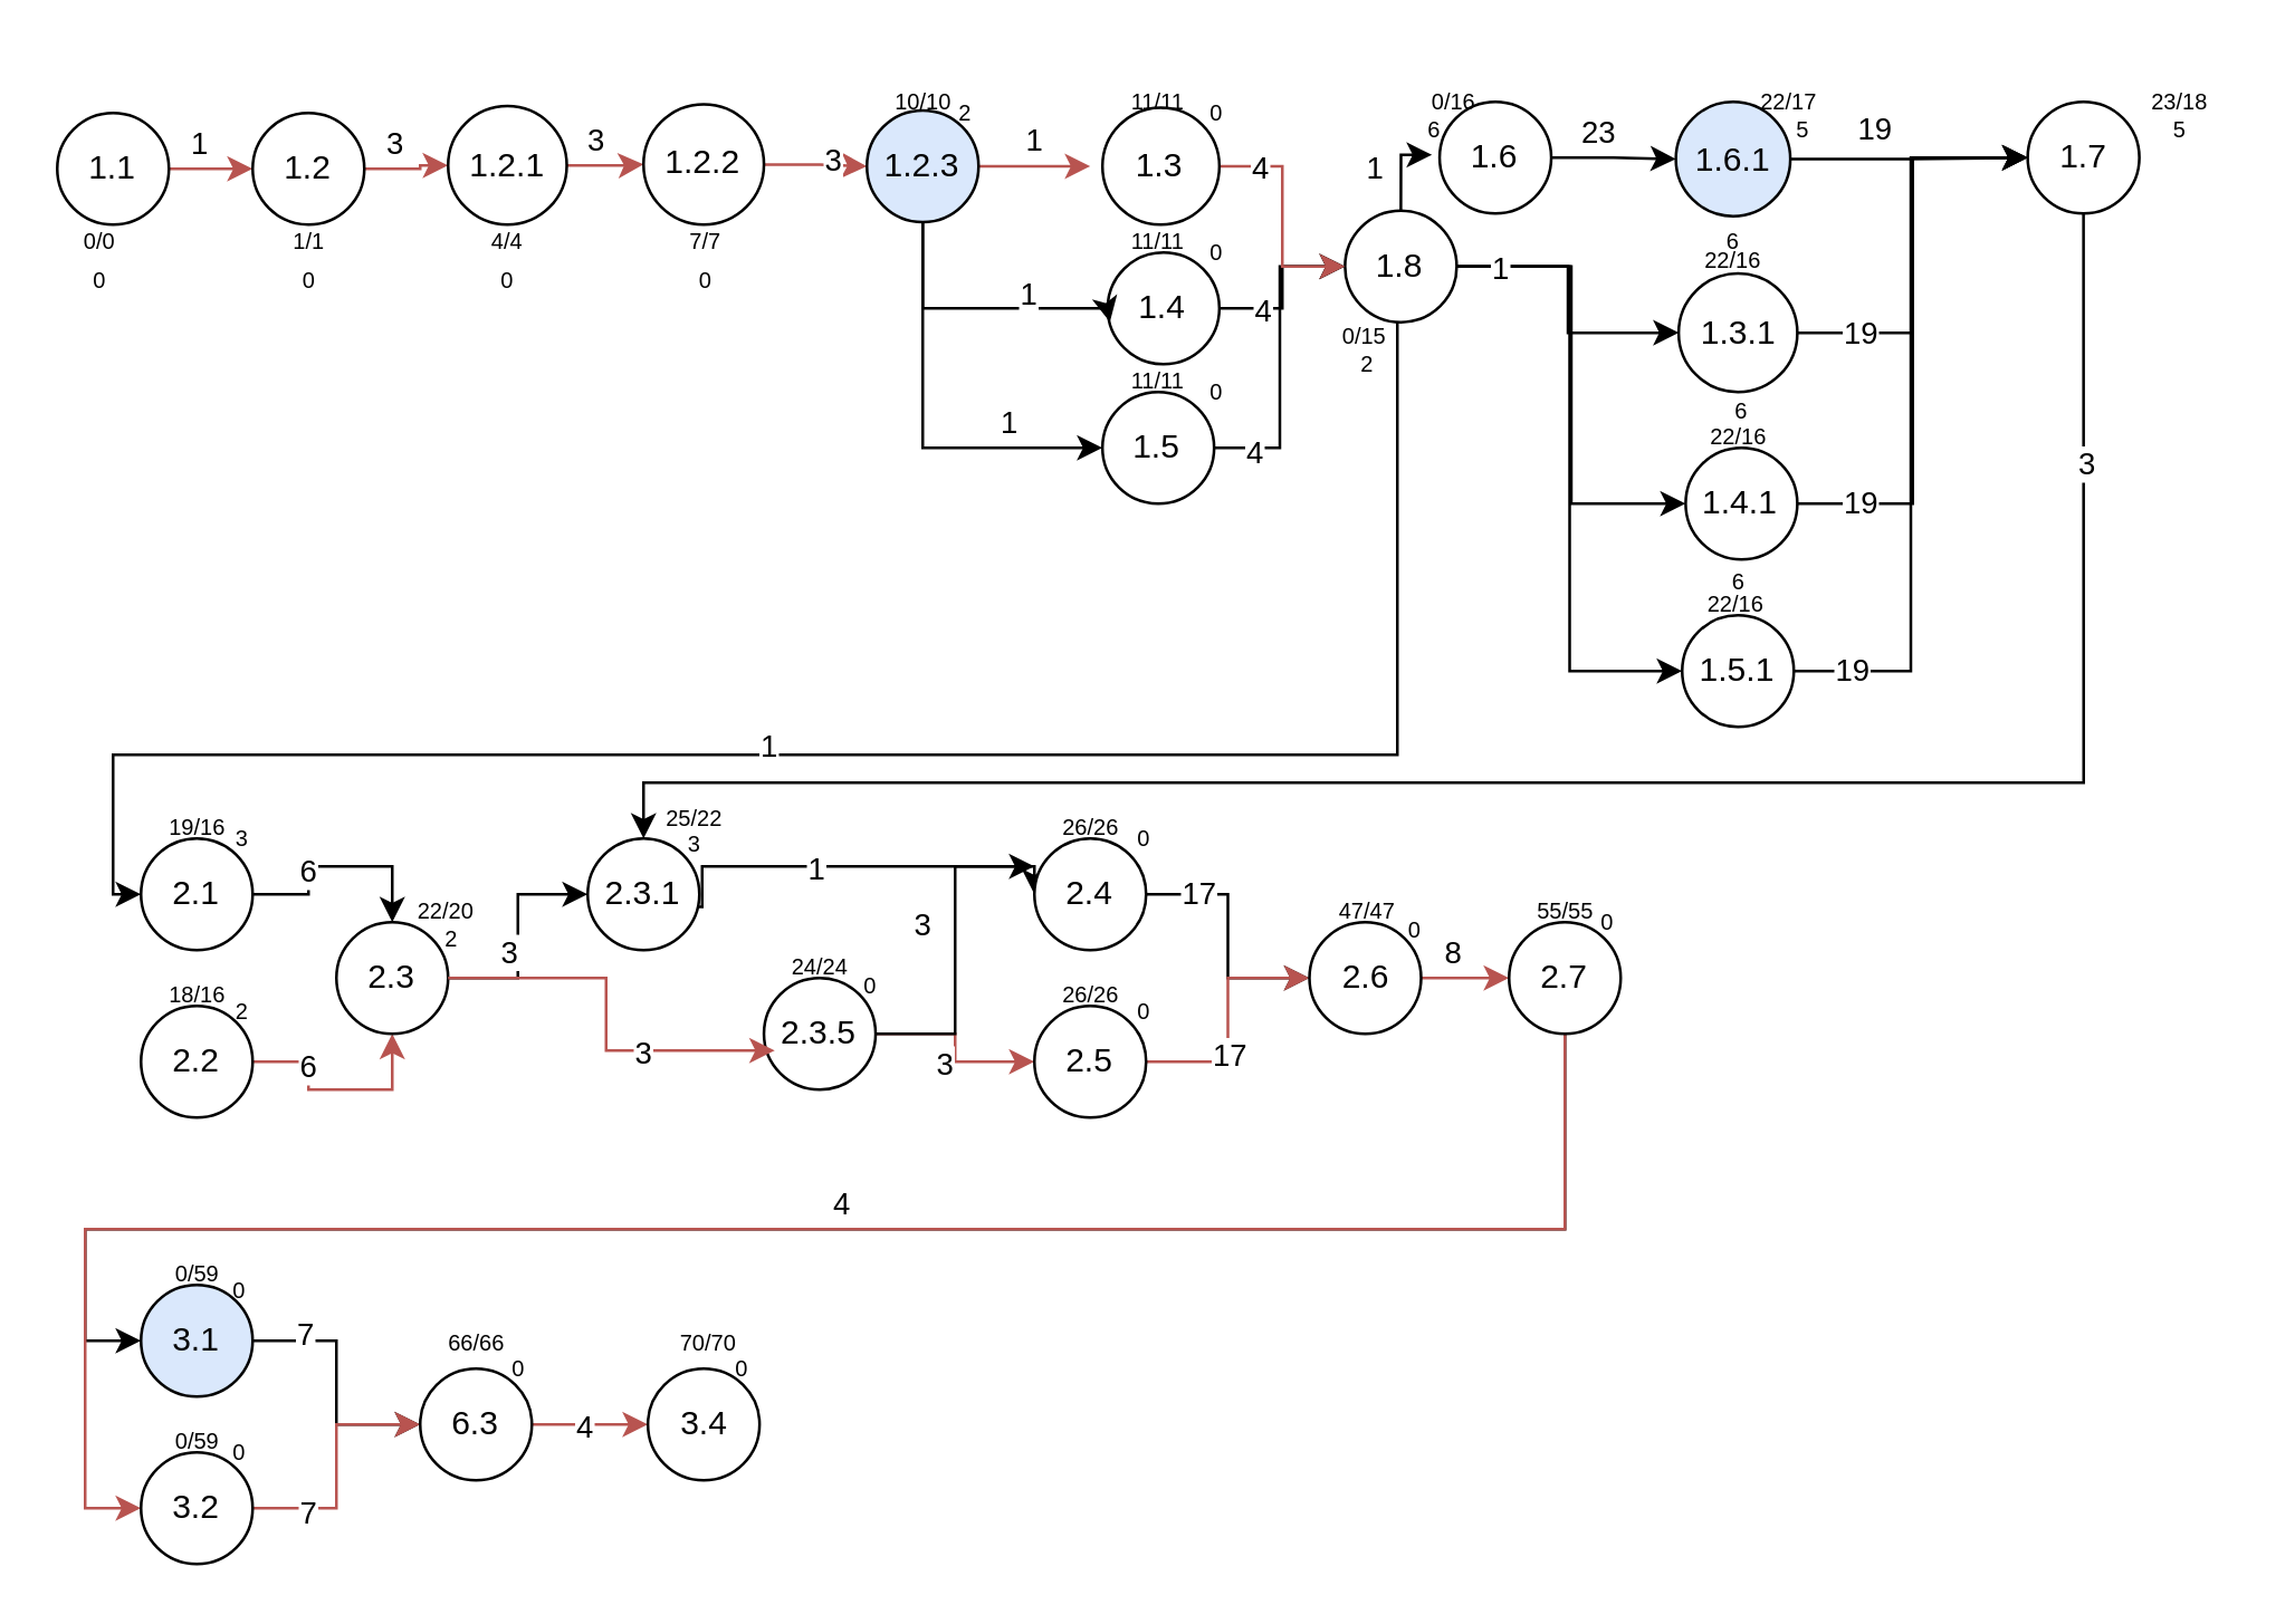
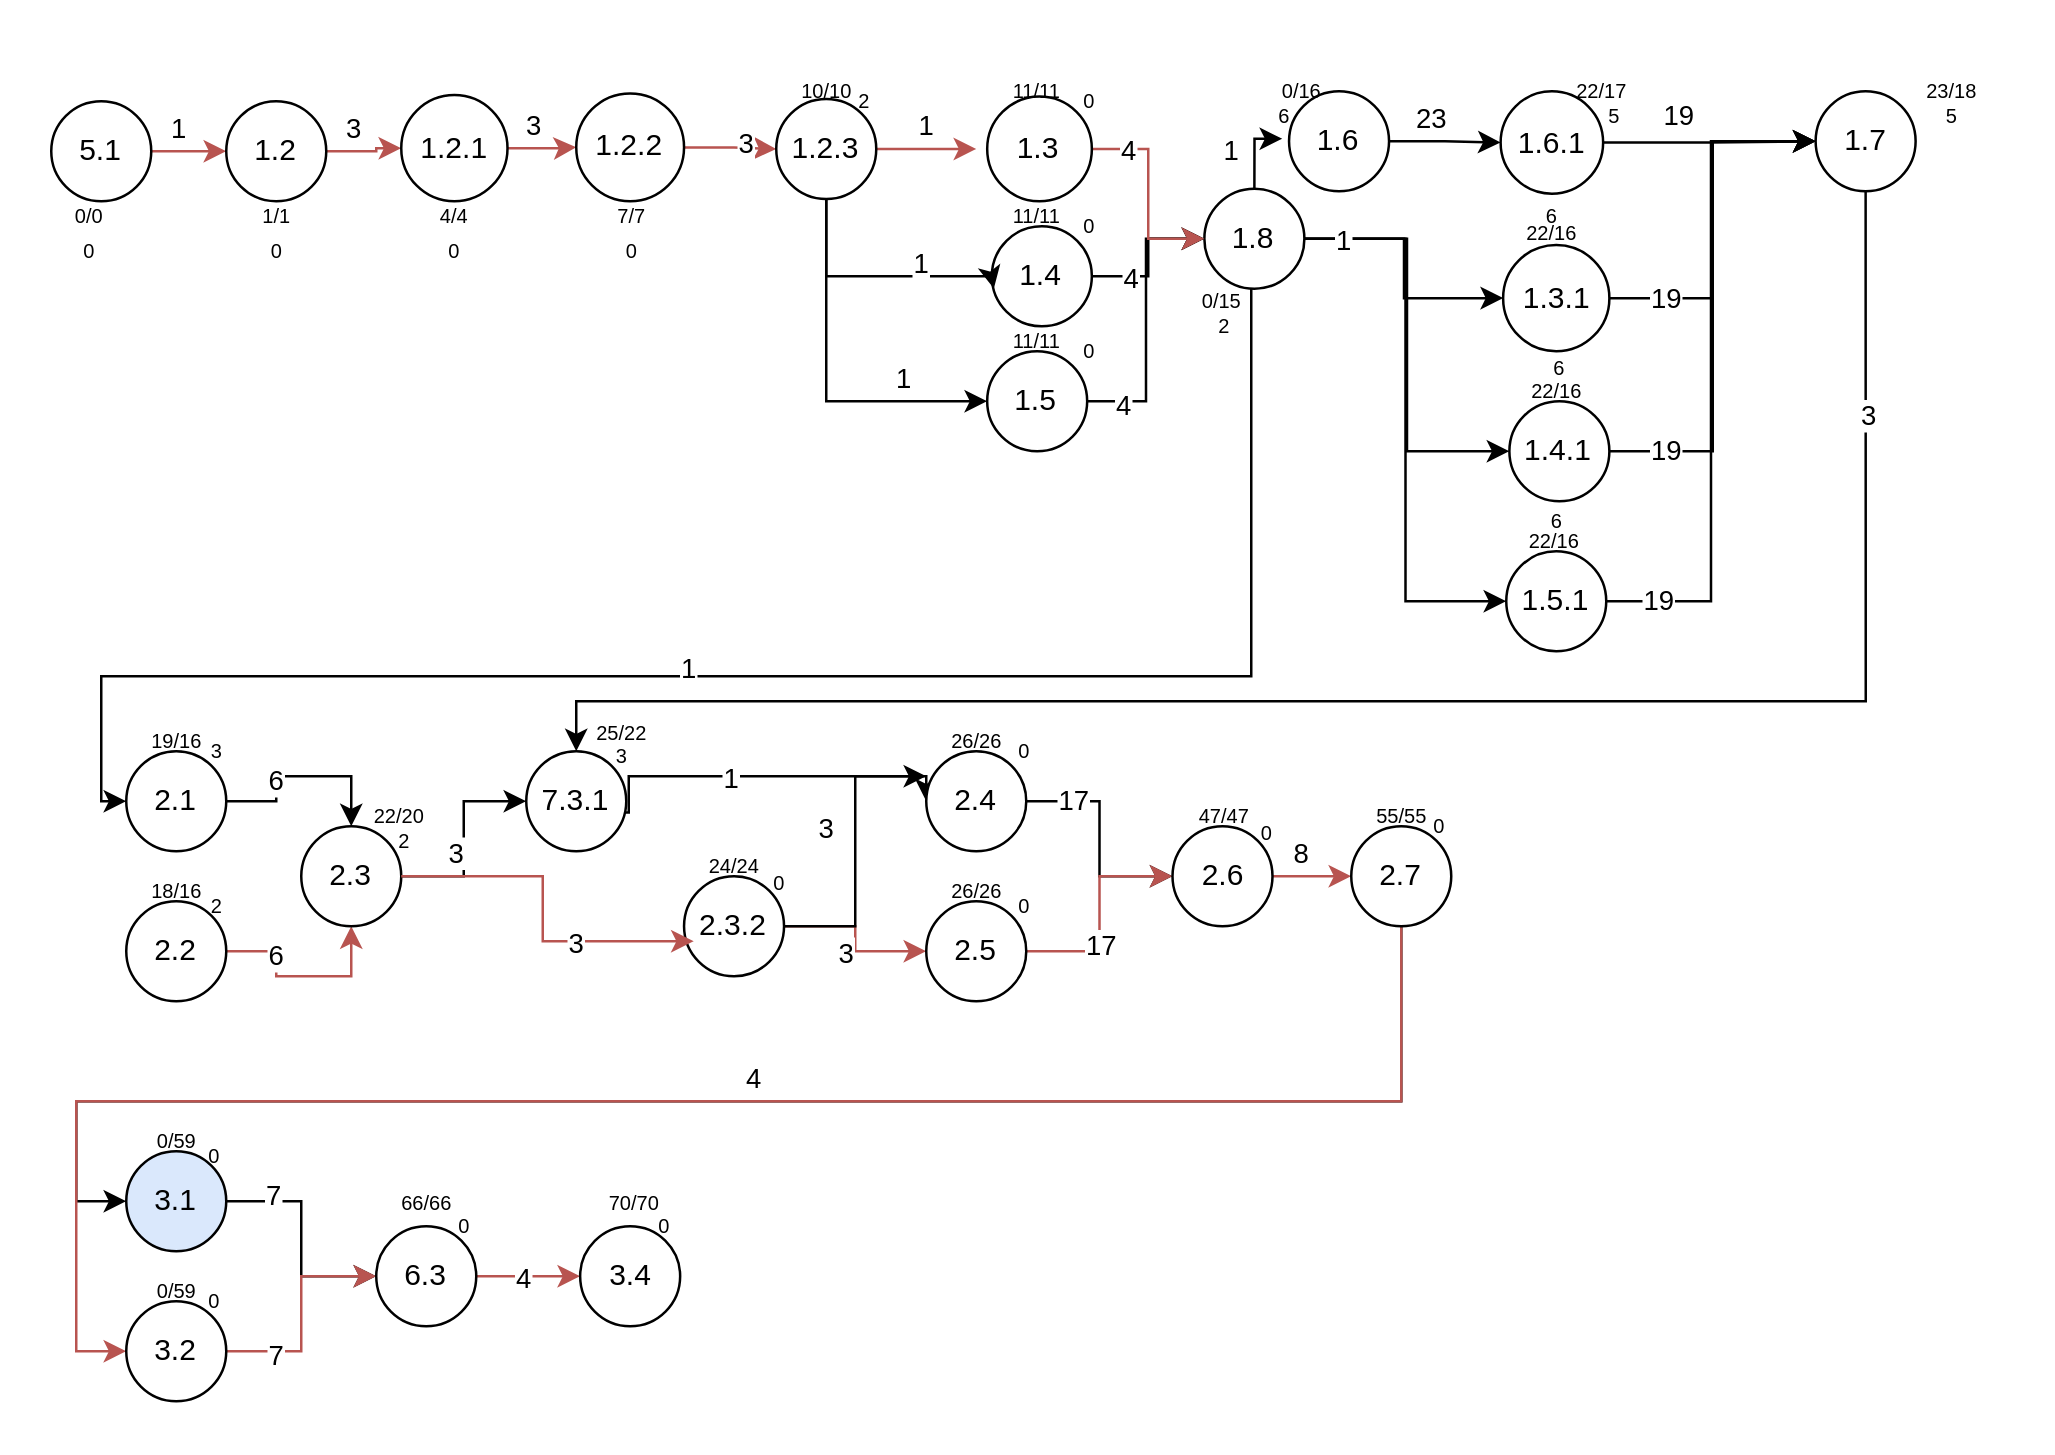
- <mxCell id="28" value="1.6.1" style="ellipse;whiteSpace=wrap;html=1;aspect=fixed;fillColor=#dae8fc;" vertex="1" parent="1"><mxGeometry x="599.75" y="36" width="41" height="41" as="geometry" /></mxCell>
+ <mxCell id="28" value="1.6.1" style="ellipse;whiteSpace=wrap;html=1;aspect=fixed;" vertex="1" parent="1"><mxGeometry x="599.75" y="36" width="41" height="41" as="geometry" /></mxCell>
- <mxCell id="92" value="1.2.3" style="ellipse;whiteSpace=wrap;html=1;aspect=fixed;fillColor=#dae8fc;" vertex="1" parent="1"><mxGeometry x="310" y="39.07" width="40" height="40" as="geometry" /></mxCell>
+ <mxCell id="92" value="1.2.3" style="ellipse;whiteSpace=wrap;html=1;aspect=fixed;" vertex="1" parent="1"><mxGeometry x="310" y="39.07" width="40" height="40" as="geometry" /></mxCell>
- <mxCell id="4" value="1.1" style="ellipse;whiteSpace=wrap;html=1;aspect=fixed;" vertex="1" parent="1"><mxGeometry x="20" y="40" width="40" height="40" as="geometry" /></mxCell>
+ <mxCell id="4" value="5.1" style="ellipse;whiteSpace=wrap;html=1;aspect=fixed;" vertex="1" parent="1"><mxGeometry x="20" y="40" width="40" height="40" as="geometry" /></mxCell>
- <mxCell id="55" value="2.3.1" style="ellipse;whiteSpace=wrap;html=1;aspect=fixed;" vertex="1" parent="1"><mxGeometry x="210" y="300" width="40" height="40" as="geometry" /></mxCell>
+ <mxCell id="55" value="7.3.1" style="ellipse;whiteSpace=wrap;html=1;aspect=fixed;" vertex="1" parent="1"><mxGeometry x="210" y="300" width="40" height="40" as="geometry" /></mxCell>
- <mxCell id="58" value="2.3.5" style="ellipse;whiteSpace=wrap;html=1;aspect=fixed;" vertex="1" parent="1"><mxGeometry x="273.12" y="350" width="40" height="40" as="geometry" /></mxCell>
+ <mxCell id="58" value="2.3.2" style="ellipse;whiteSpace=wrap;html=1;aspect=fixed;" vertex="1" parent="1"><mxGeometry x="273.12" y="350" width="40" height="40" as="geometry" /></mxCell>
